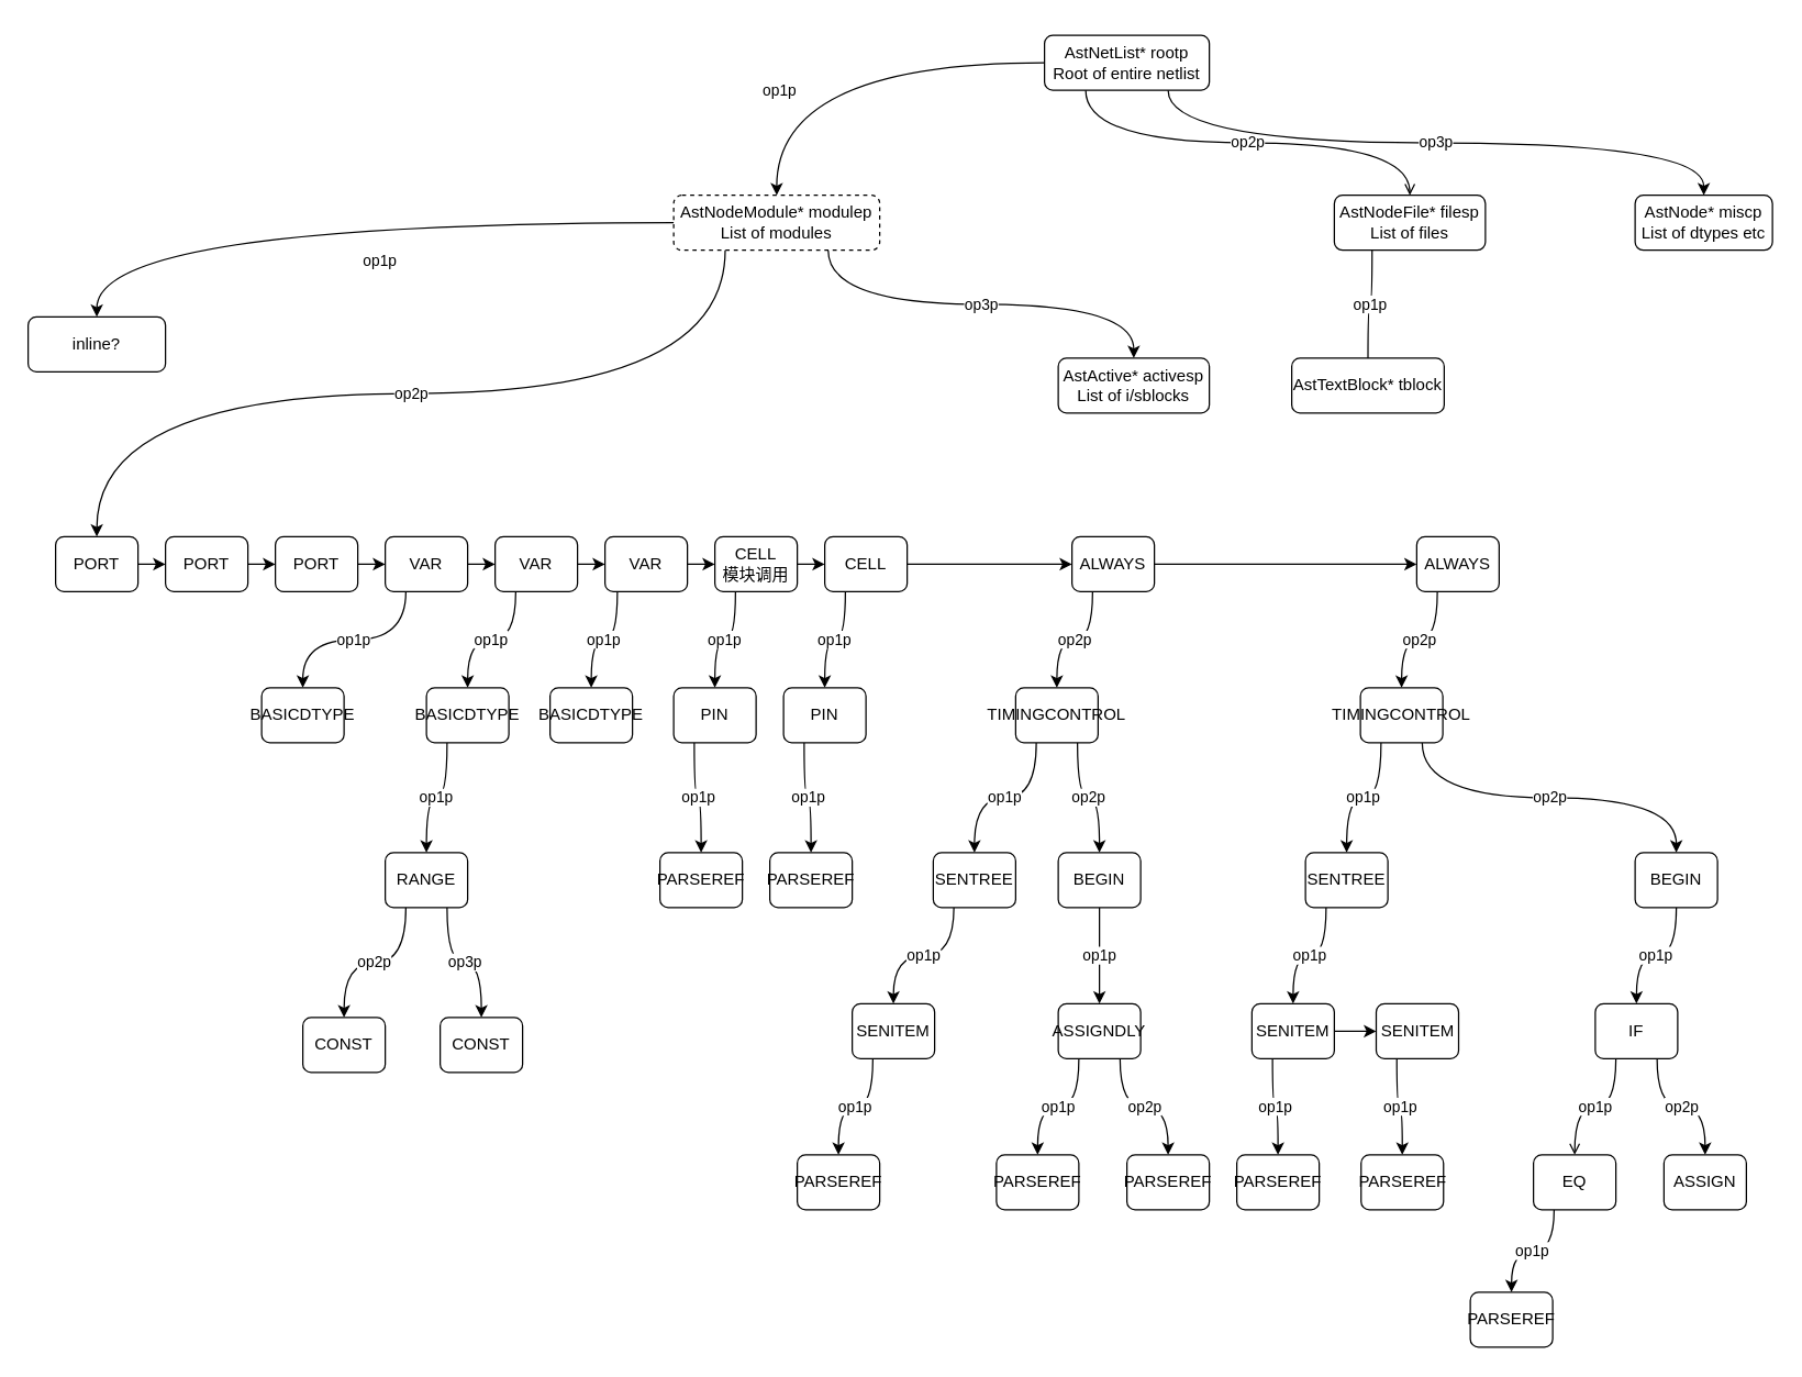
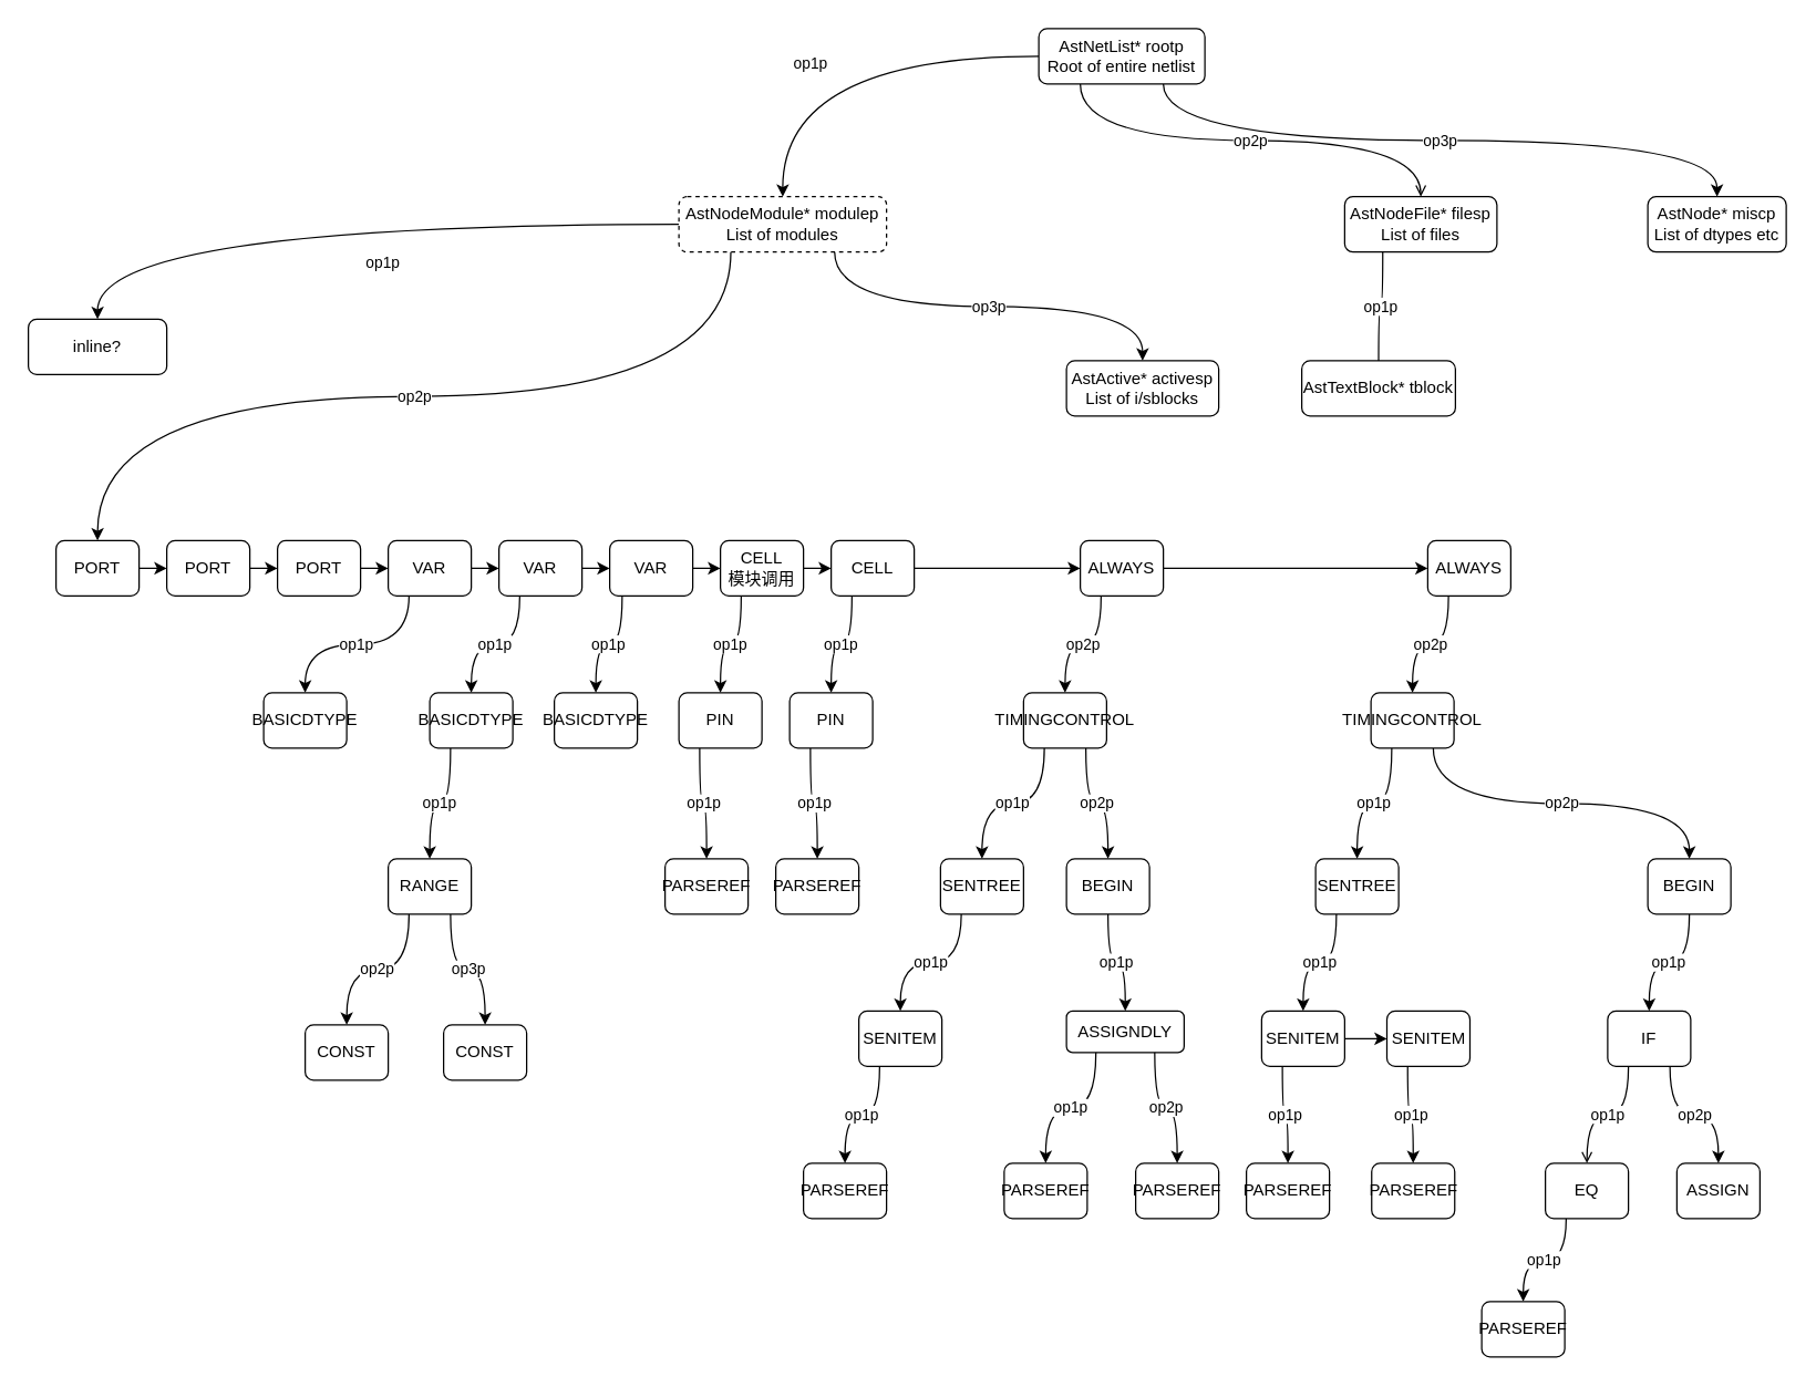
- <mxCell id="3" value="AstNetList* rootp&lt;br&gt;Root of entire netlist" style="rounded=1;whiteSpace=wrap;html=1;" vertex="1" parent="1"><mxGeometry x="760" y="25" width="120" height="40" as="geometry" /></mxCell>
+ <mxCell id="3" value="AstNetList* rootp&lt;br&gt;Root of entire netlist" style="rounded=1;whiteSpace=wrap;html=1;" vertex="1" parent="1"><mxGeometry x="750" y="20" width="120" height="40" as="geometry" /></mxCell>
- <mxCell id="64" value="ASSIGNDLY" style="rounded=1;whiteSpace=wrap;html=1;" vertex="1" parent="1"><mxGeometry x="770" y="730" width="60" height="40" as="geometry" /></mxCell>
+ <mxCell id="64" value="ASSIGNDLY" style="rounded=1;whiteSpace=wrap;html=1;" vertex="1" parent="1"><mxGeometry x="770" y="730" width="85" height="30" as="geometry" /></mxCell>
